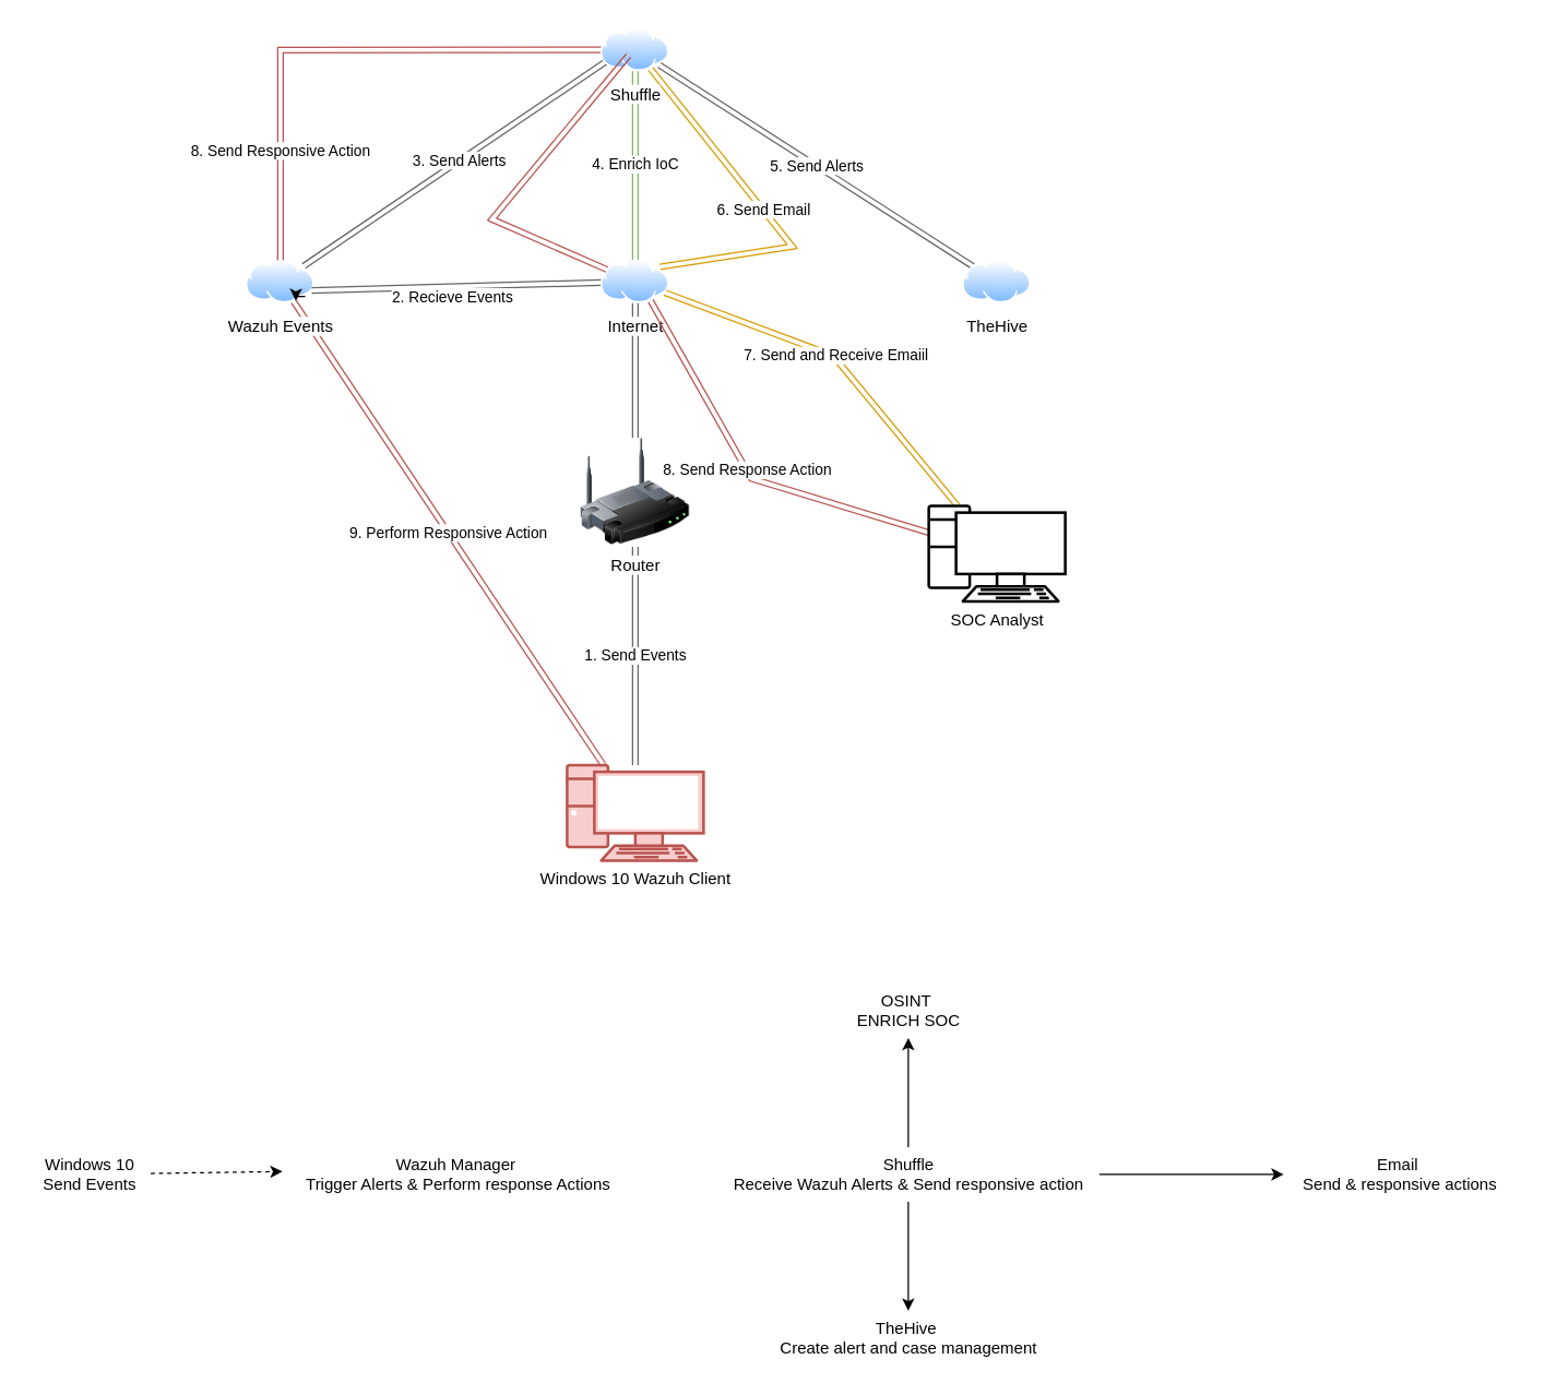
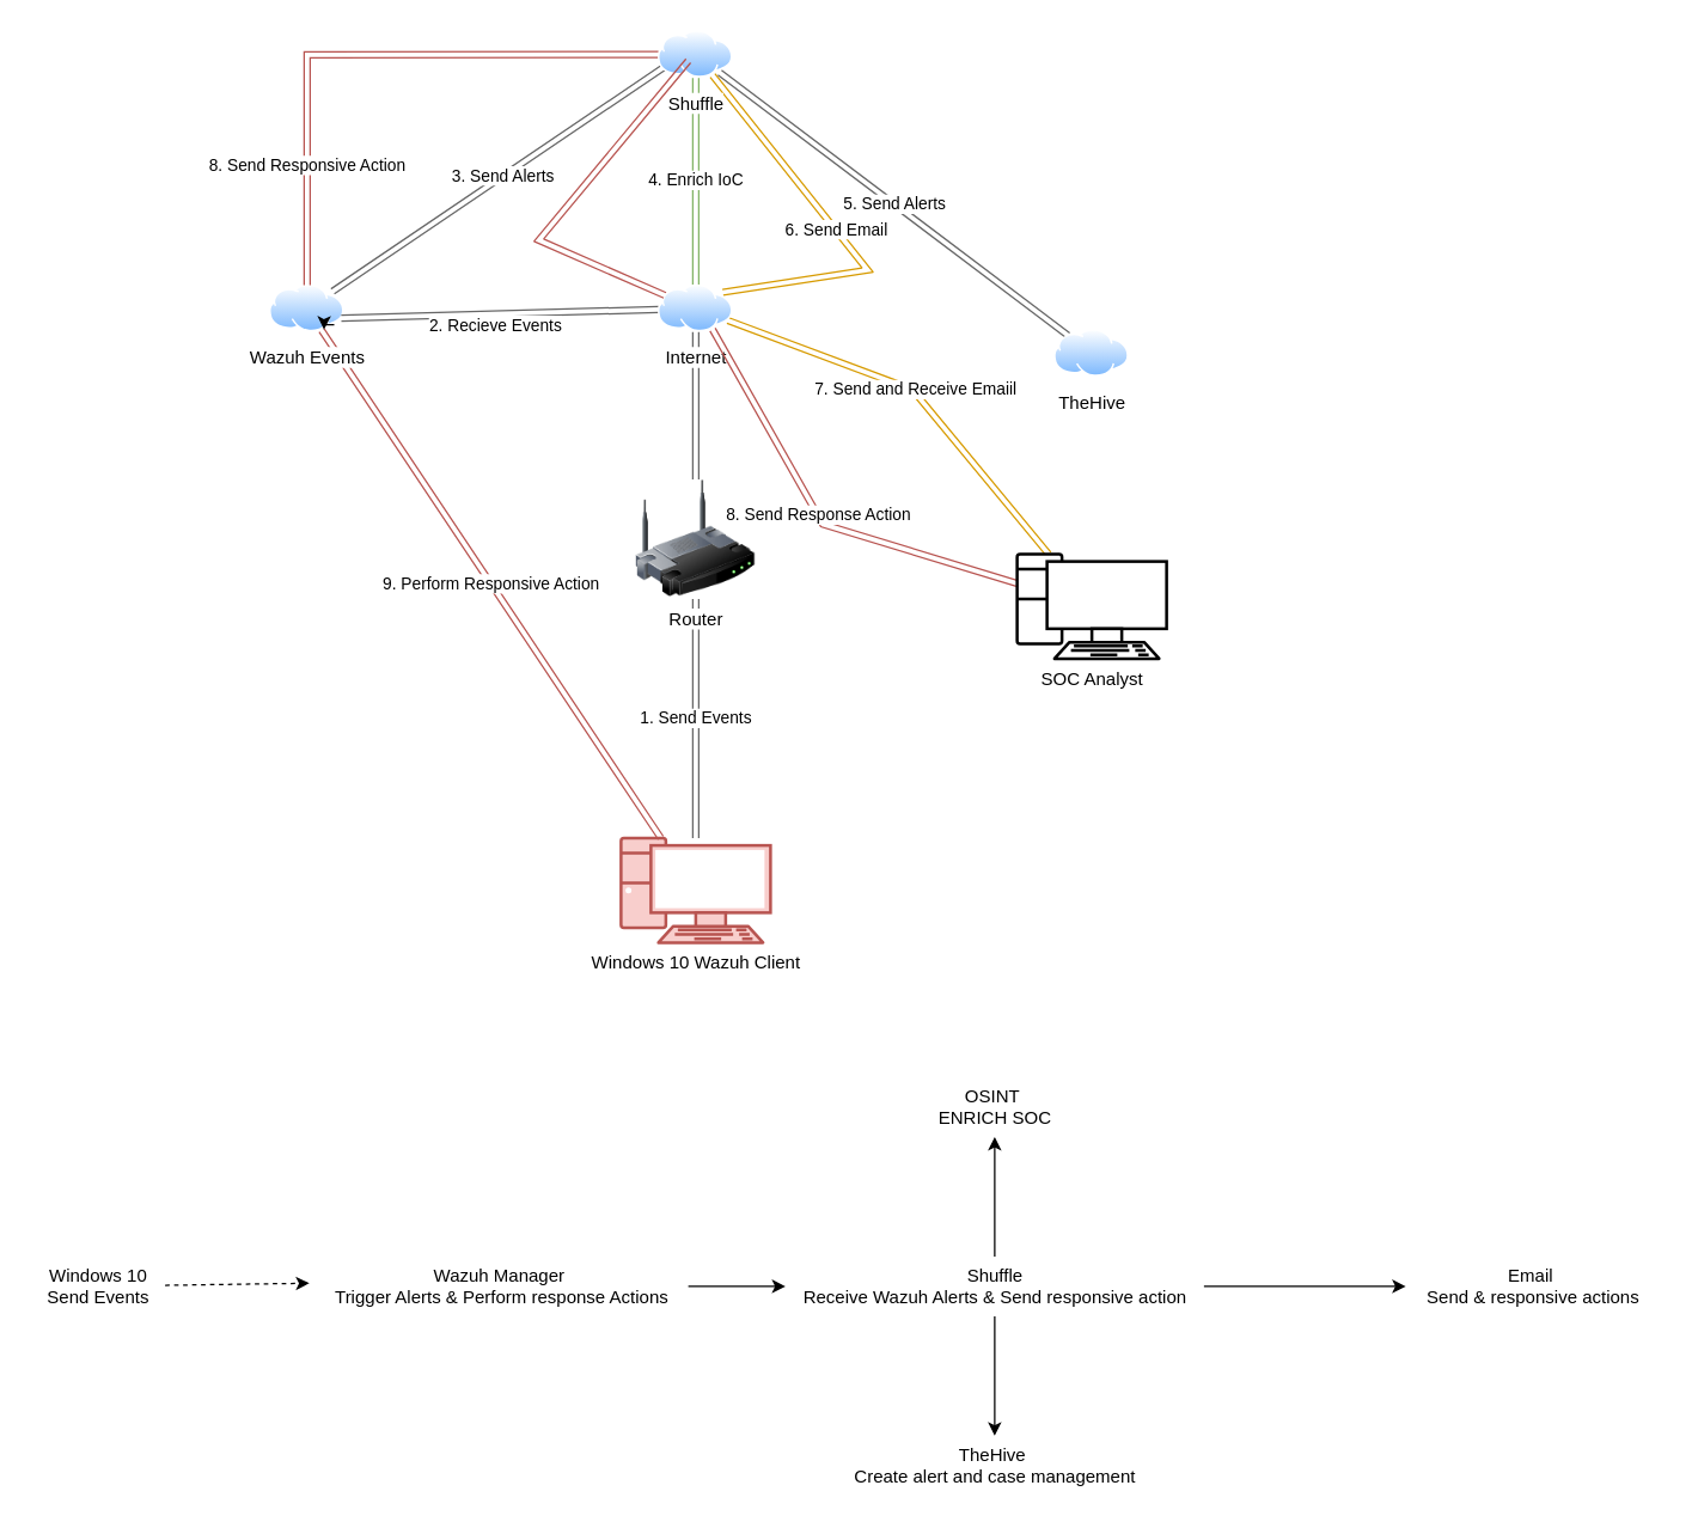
- <mxCell id="14" value="TheHive&lt;br&gt;" style="image;aspect=fixed;perimeter=ellipsePerimeter;html=1;align=center;shadow=0;dashed=0;spacingTop=3;image=img/lib/active_directory/internet_cloud.svg;direction=east;" vertex="1" parent="1"><mxGeometry x="705" y="190" width="50" height="31.5" as="geometry" /></mxCell>
+ <mxCell id="14" value="TheHive&lt;br&gt;" style="image;aspect=fixed;perimeter=ellipsePerimeter;html=1;align=center;shadow=0;dashed=0;spacingTop=3;image=img/lib/active_directory/internet_cloud.svg;direction=east;" vertex="1" parent="1"><mxGeometry x="705" y="220" width="50" height="31.5" as="geometry" /></mxCell>
+ <mxCell id="24" value="" style="edgeStyle=orthogonalEdgeStyle;rounded=0;orthogonalLoop=1;jettySize=auto;html=1;" edge="1" parent="1" source="25" target="29"><mxGeometry relative="1" as="geometry" /></mxCell>
